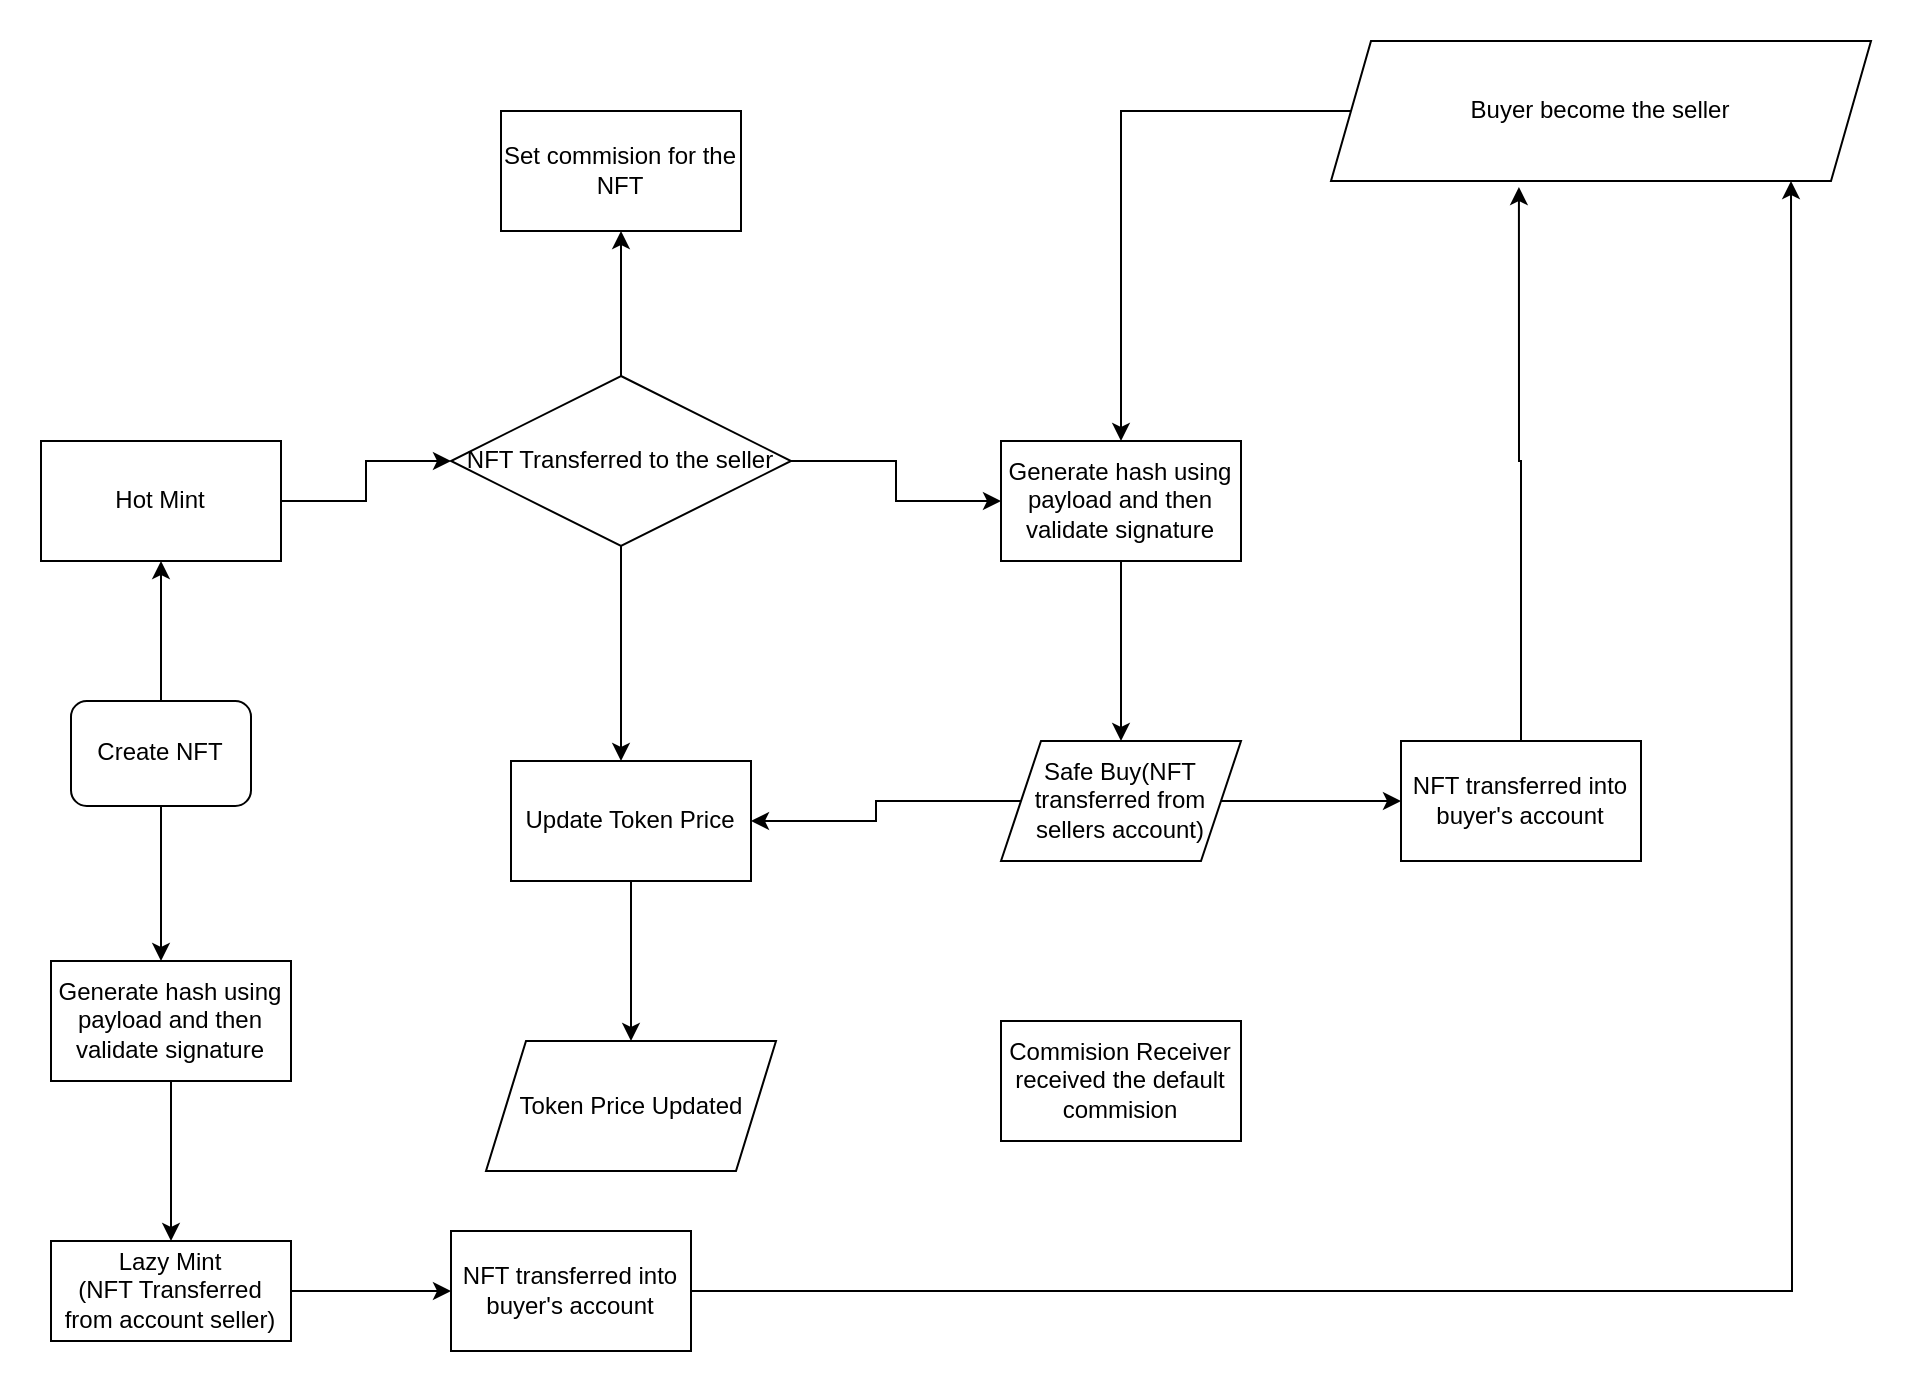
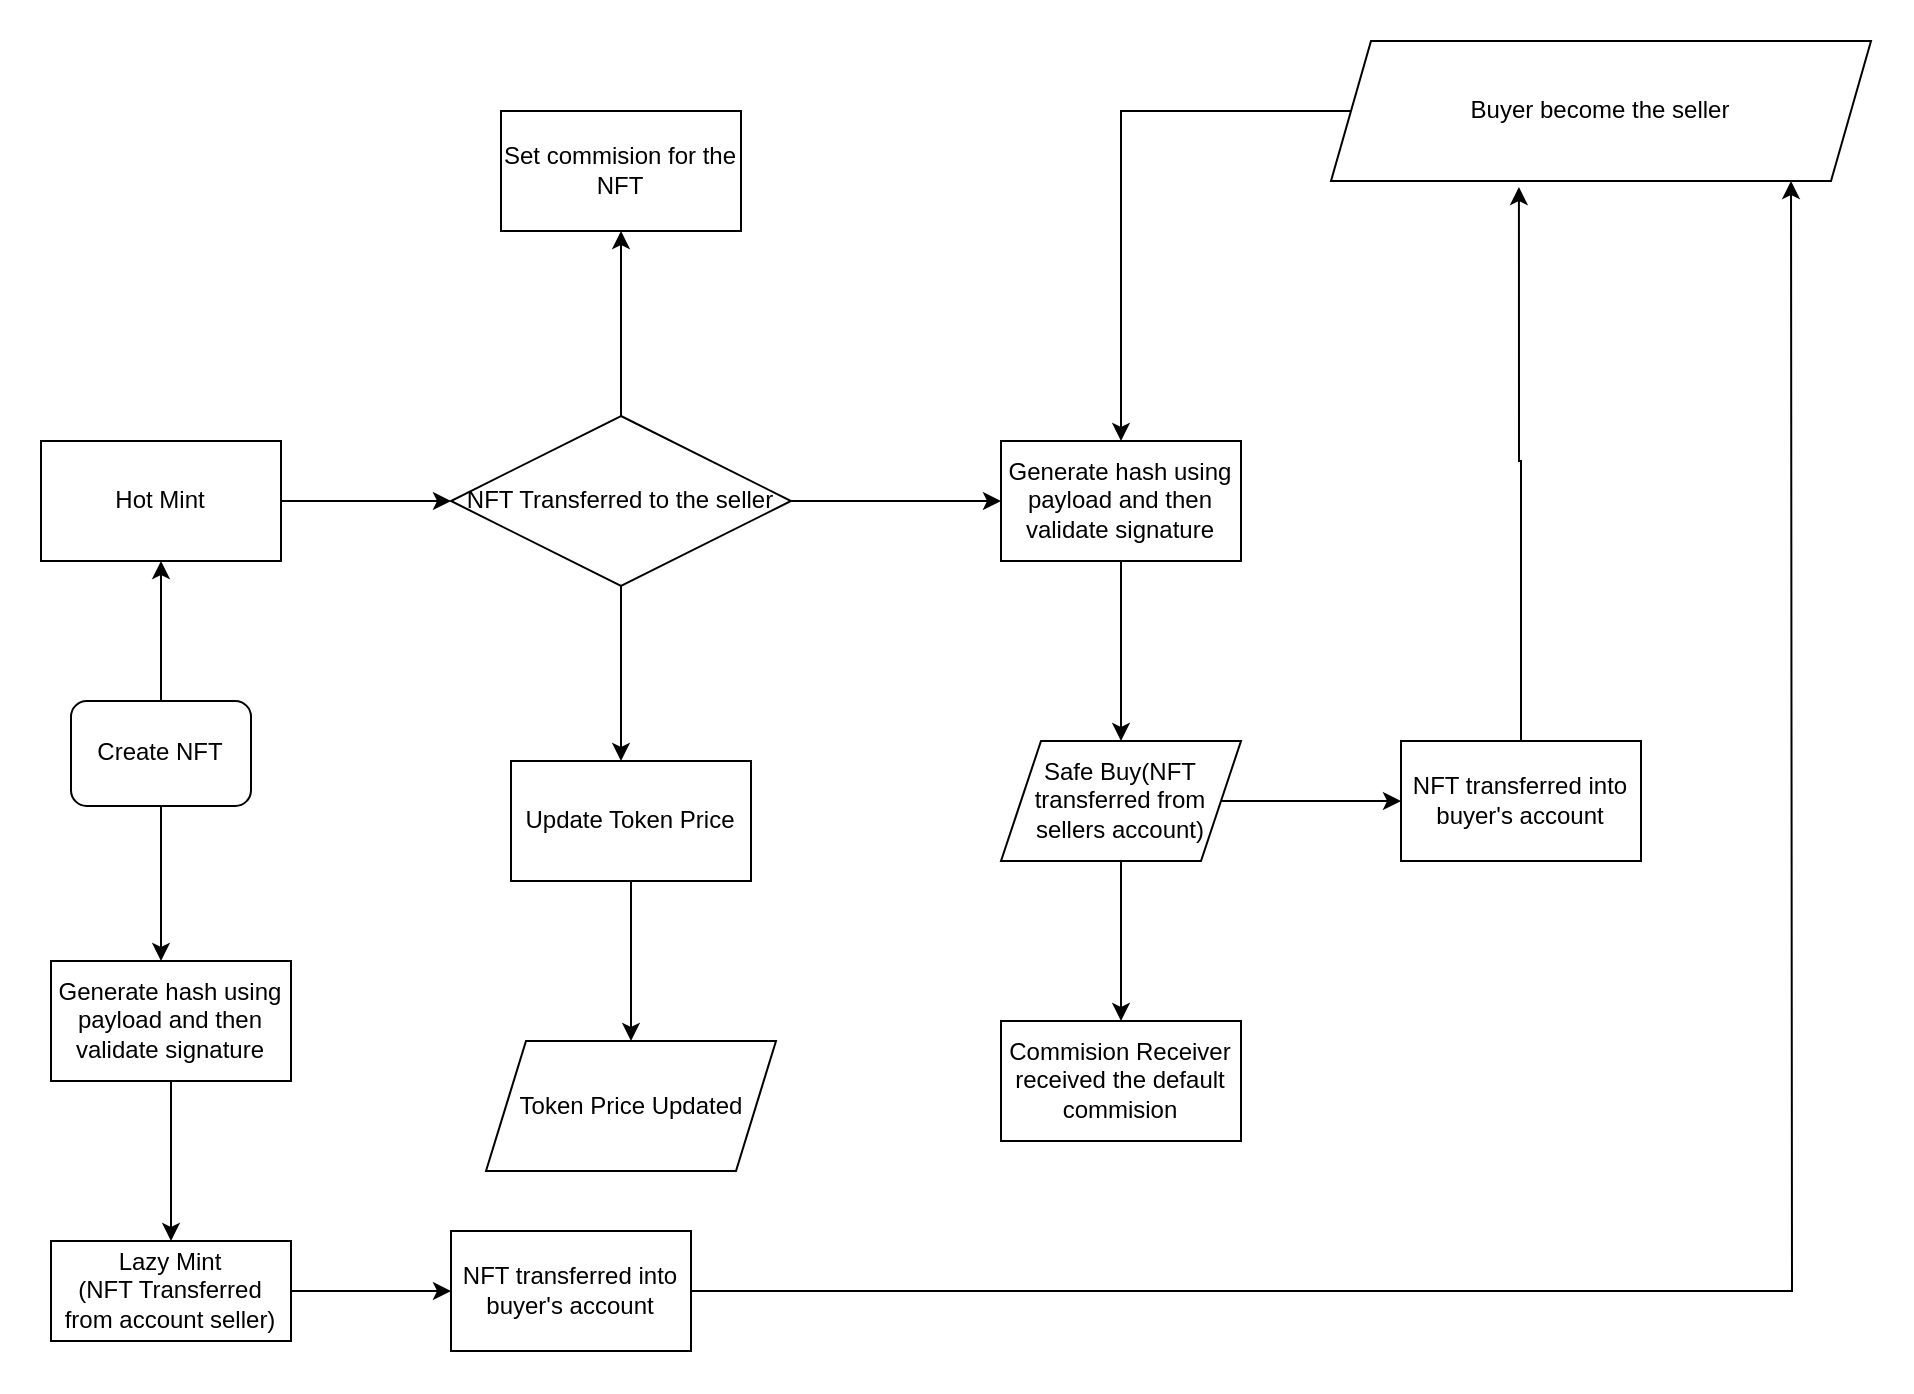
- <mxCell id="10" value="NFT Transferred to the seller" style="rhombus;whiteSpace=wrap;html=1;" vertex="1" parent="1"><mxGeometry x="225" y="187.5" width="170" height="85" as="geometry" /></mxCell>
+ <mxCell id="10" value="NFT Transferred to the seller" style="rhombus;whiteSpace=wrap;html=1;" vertex="1" parent="1"><mxGeometry x="225" y="207.5" width="170" height="85" as="geometry" /></mxCell>
- <mxCell id="16" value="" style="edgeStyle=orthogonalEdgeStyle;rounded=0;orthogonalLoop=1;jettySize=auto;html=1;" edge="1" parent="1" source="18" target="23"><mxGeometry relative="1" as="geometry" /></mxCell>
+ <mxCell id="16" value="" style="edgeStyle=orthogonalEdgeStyle;rounded=0;orthogonalLoop=1;jettySize=auto;html=1;" edge="1" parent="1" source="18" target="24"><mxGeometry relative="1" as="geometry" /></mxCell>
